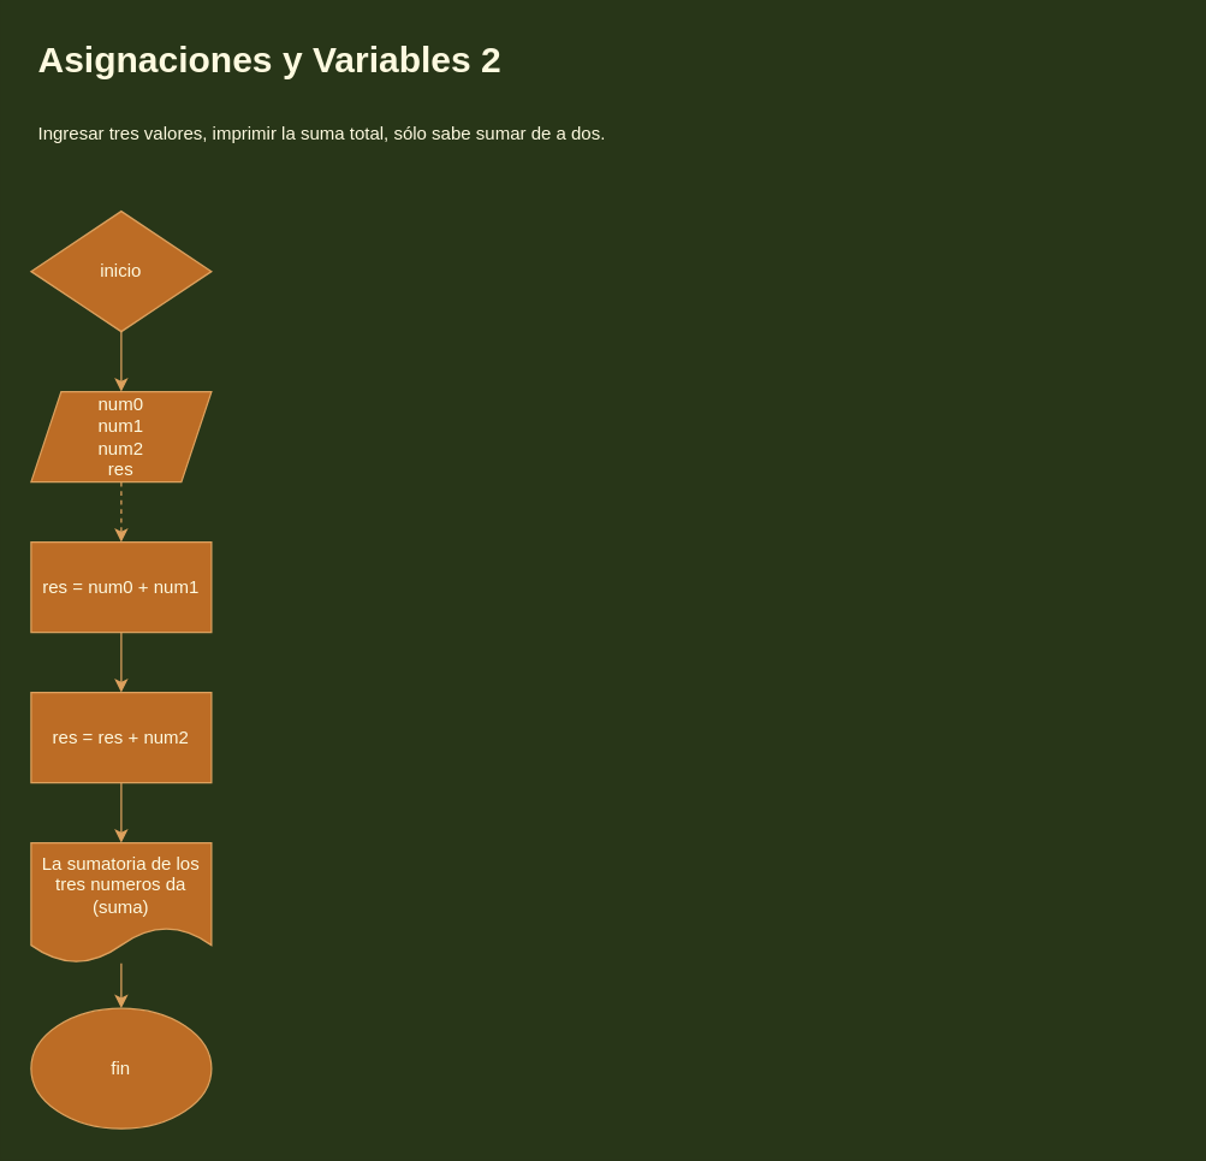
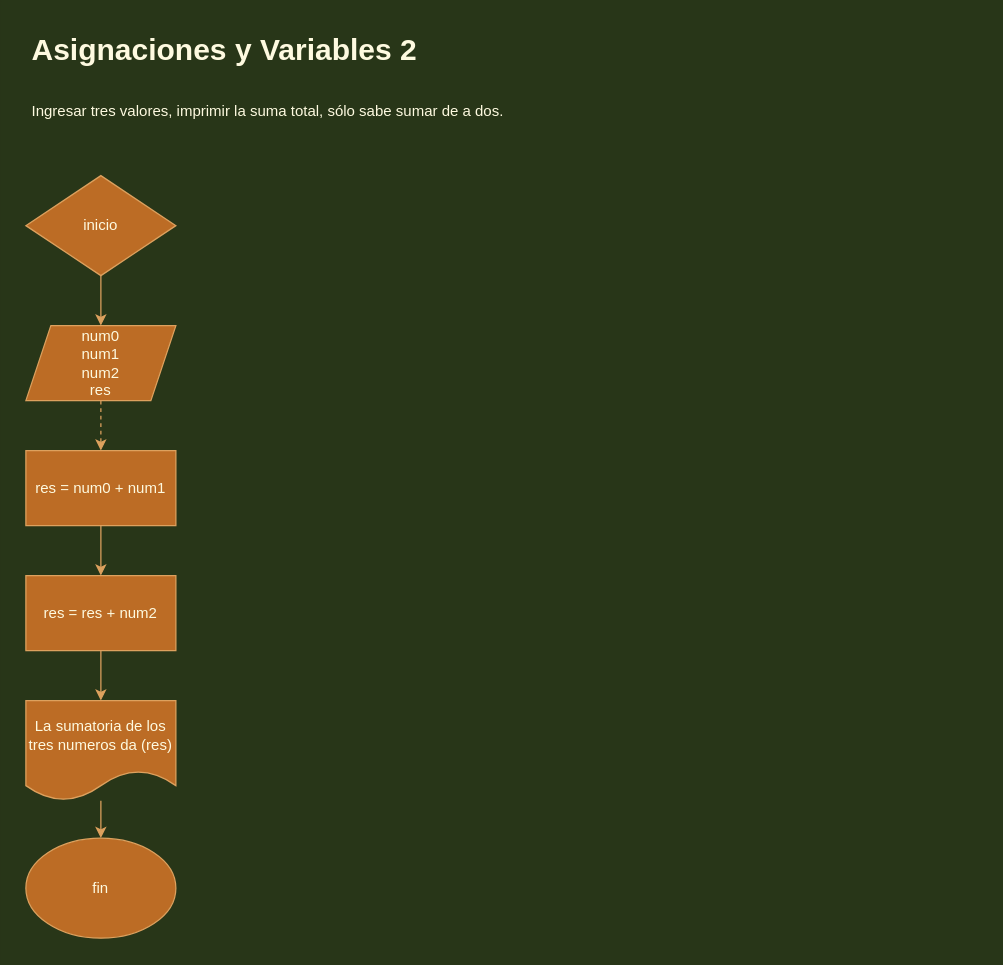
- <mxCell id="12" value="La sumatoria de los tres numeros da (suma)" style="shape=document;whiteSpace=wrap;html=1;boundedLbl=1;fillColor=#BC6C25;strokeColor=#DDA15E;fontColor=#FEFAE0;" vertex="1" parent="1"><mxGeometry x="20" y="560" width="120" height="80" as="geometry" /></mxCell>
+ <mxCell id="12" value="La sumatoria de los tres numeros da (res)" style="shape=document;whiteSpace=wrap;html=1;boundedLbl=1;fillColor=#BC6C25;strokeColor=#DDA15E;fontColor=#FEFAE0;" vertex="1" parent="1"><mxGeometry x="20" y="560" width="120" height="80" as="geometry" /></mxCell>
